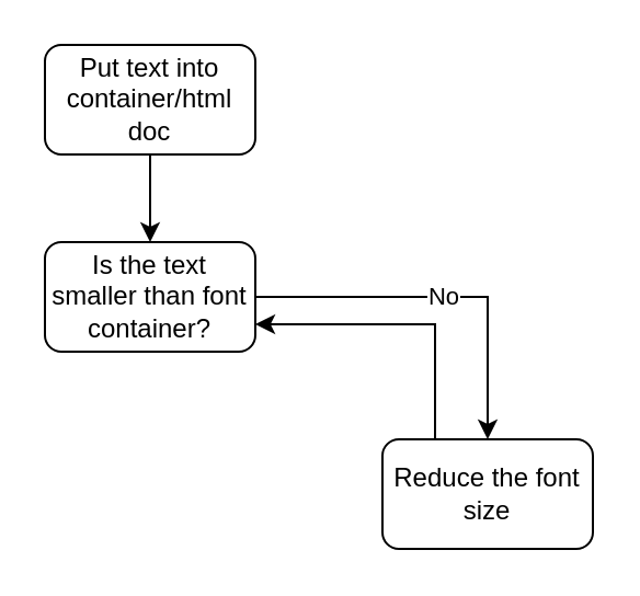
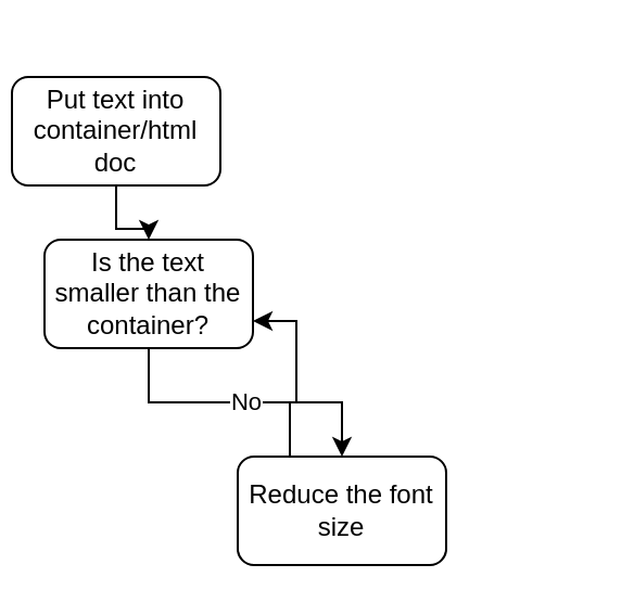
- <mxCell id="3" value="Put text into container/html doc" style="rounded=1;whiteSpace=wrap;html=1;" vertex="1" parent="1"><mxGeometry x="20" y="20" width="96" height="50" as="geometry" /></mxCell>
+ <mxCell id="3" value="Put text into container/html doc" style="rounded=1;whiteSpace=wrap;html=1;" vertex="1" parent="1"><mxGeometry x="5" y="35" width="96" height="50" as="geometry" /></mxCell>
- <mxCell id="5" value="Is the text smaller than font container?" style="rounded=1;whiteSpace=wrap;html=1;" vertex="1" parent="1"><mxGeometry x="20" y="110" width="96" height="50" as="geometry" /></mxCell>
+ <mxCell id="5" value="Is the text smaller than the container?" style="rounded=1;whiteSpace=wrap;html=1;" vertex="1" parent="1"><mxGeometry x="20" y="110" width="96" height="50" as="geometry" /></mxCell>
- <mxCell id="7" value="Reduce the font size" style="rounded=1;whiteSpace=wrap;html=1;" vertex="1" parent="1"><mxGeometry x="174" y="200" width="96" height="50" as="geometry" /></mxCell>
+ <mxCell id="7" value="Reduce the font size" style="rounded=1;whiteSpace=wrap;html=1;" vertex="1" parent="1"><mxGeometry x="109" y="210" width="96" height="50" as="geometry" /></mxCell>
